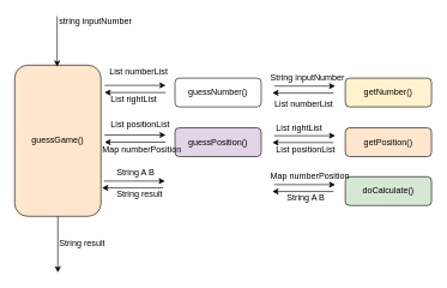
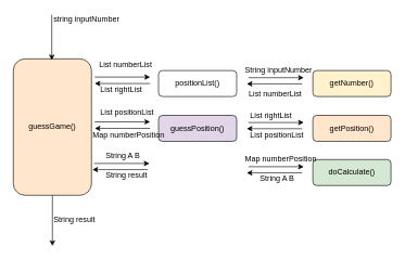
- <mxCell id="4" value="guessNumber()" style="rounded=1;whiteSpace=wrap;html=1;" parent="1" vertex="1"><mxGeometry x="243" y="108" width="120" height="40" as="geometry" /></mxCell>
+ <mxCell id="4" value="positionList()" style="rounded=1;whiteSpace=wrap;html=1;" parent="1" vertex="1"><mxGeometry x="243" y="108" width="120" height="40" as="geometry" /></mxCell>
